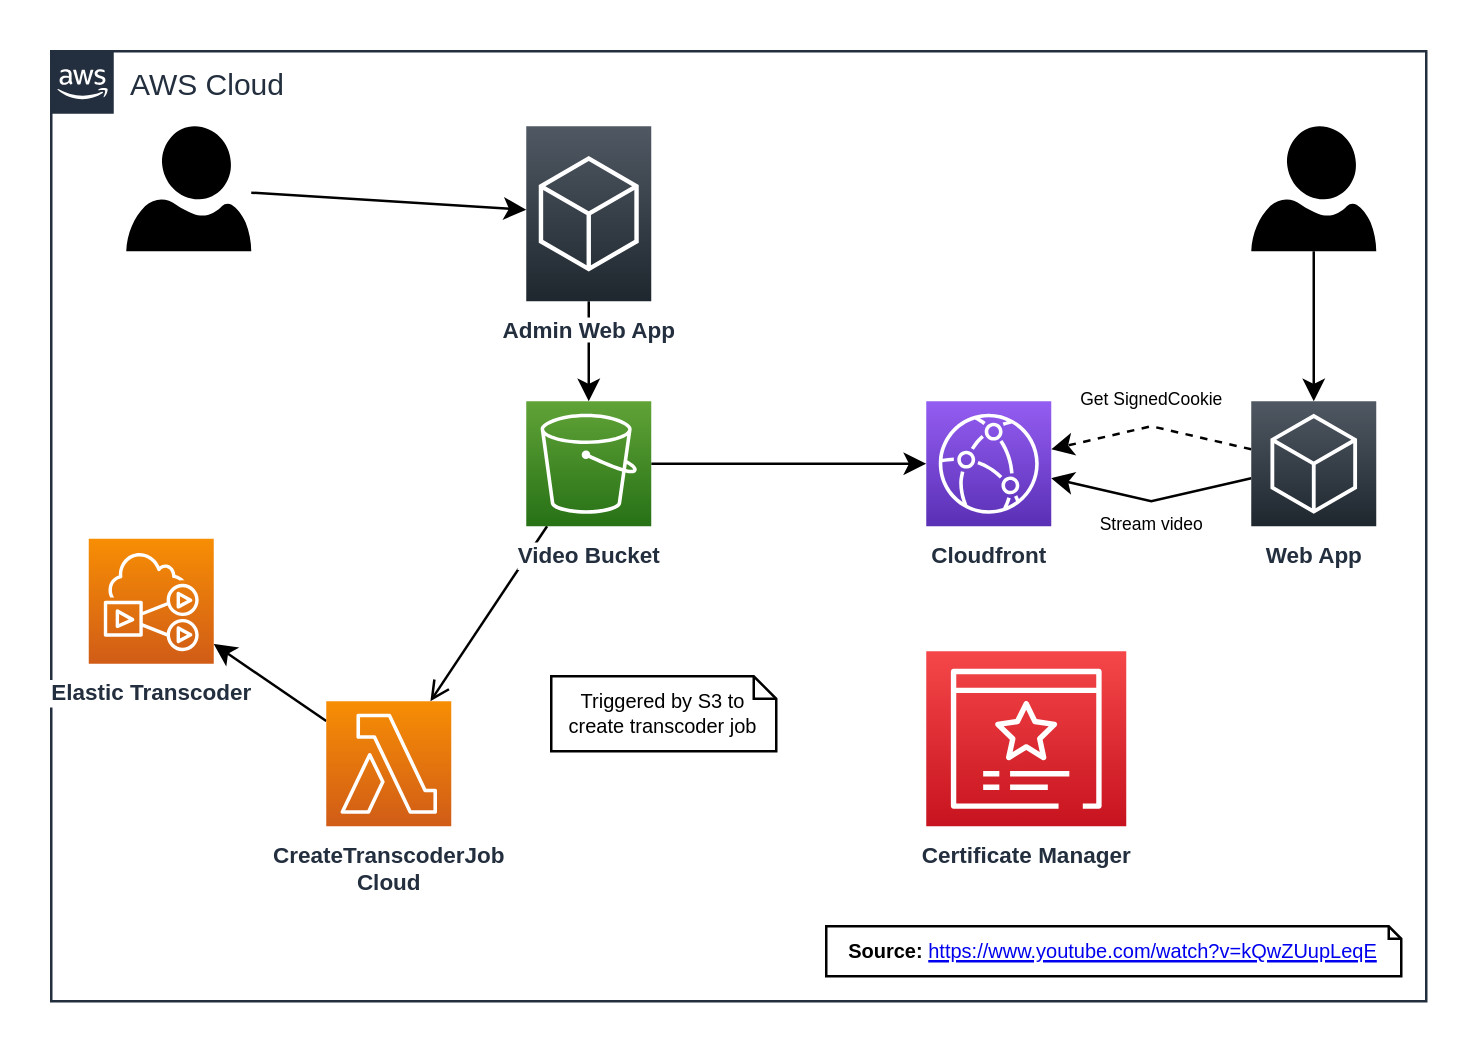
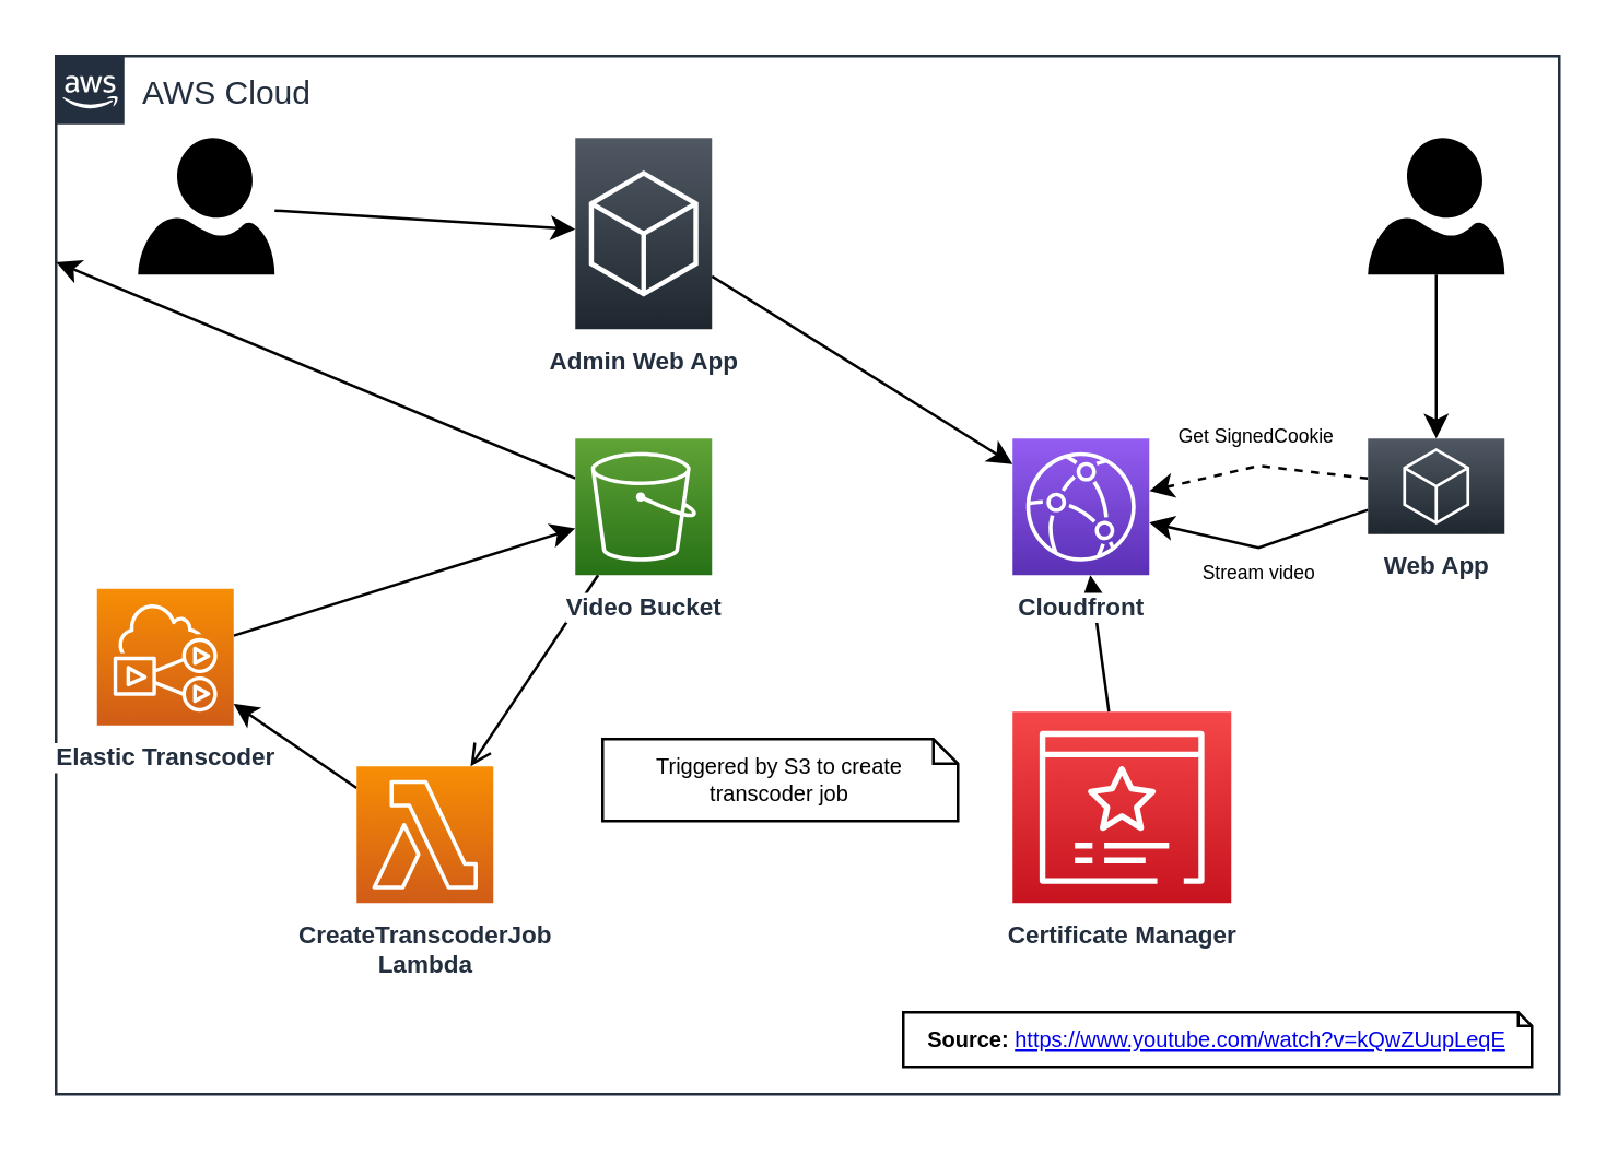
- <mxCell id="15" style="edgeStyle=none;rounded=0;orthogonalLoop=1;jettySize=auto;html=1;fontSize=7;" edge="1" parent="1" source="16" target="6"><mxGeometry relative="1" as="geometry" /></mxCell>
+ <mxCell id="15" style="edgeStyle=none;rounded=0;orthogonalLoop=1;jettySize=auto;html=1;fontSize=7;" edge="1" parent="1" source="16" target="21"><mxGeometry relative="1" as="geometry" /></mxCell>
- <mxCell id="5" style="edgeStyle=none;rounded=0;orthogonalLoop=1;jettySize=auto;html=1;fontSize=9;" edge="1" parent="1" source="6" target="21"><mxGeometry relative="1" as="geometry" /></mxCell>
+ <mxCell id="5" style="edgeStyle=none;rounded=0;orthogonalLoop=1;jettySize=auto;html=1;fontSize=9;" edge="1" parent="1" source="6" target="2"><mxGeometry relative="1" as="geometry" /></mxCell>
- <mxCell id="14" value="Web App" style="gradientDirection=north;outlineConnect=0;fontColor=#232F3E;gradientColor=#505863;fillColor=#1E262E;strokeColor=#ffffff;dashed=0;verticalLabelPosition=bottom;verticalAlign=top;align=center;html=1;fontSize=9;fontStyle=1;aspect=fixed;shape=mxgraph.aws4.resourceIcon;resIcon=mxgraph.aws4.general;" vertex="1" parent="1"><mxGeometry x="500" y="160" width="50" height="50" as="geometry" /></mxCell>
+ <mxCell id="14" value="Web App" style="gradientDirection=north;outlineConnect=0;fontColor=#232F3E;gradientColor=#505863;fillColor=#1E262E;strokeColor=#ffffff;dashed=0;verticalLabelPosition=bottom;verticalAlign=top;align=center;html=1;fontSize=9;fontStyle=1;aspect=fixed;shape=mxgraph.aws4.resourceIcon;resIcon=mxgraph.aws4.general;" vertex="1" parent="1"><mxGeometry x="500" y="160" width="50" height="35" as="geometry" /></mxCell>
+ <mxCell id="3" style="edgeStyle=none;rounded=0;orthogonalLoop=1;jettySize=auto;html=1;" edge="1" parent="1" source="22" target="6"><mxGeometry relative="1" as="geometry" /></mxCell>
+ <mxCell id="10" style="edgeStyle=none;rounded=0;orthogonalLoop=1;jettySize=auto;html=1;fontSize=9;" edge="1" parent="1" source="11" target="21"><mxGeometry relative="1" as="geometry" /></mxCell>
- <mxCell id="9" value="Triggered by S3 to create transcoder job" style="shape=note;size=9;whiteSpace=wrap;html=1;fontSize=8;" vertex="1" parent="1"><mxGeometry x="220" y="270" width="90" height="30" as="geometry" /></mxCell>
+ <mxCell id="9" value="Triggered by S3 to create transcoder job" style="shape=note;size=9;whiteSpace=wrap;html=1;fontSize=8;" vertex="1" parent="1"><mxGeometry x="220" y="270" width="130" height="30" as="geometry" /></mxCell>
- <mxCell id="8" value="CreateTranscoderJob&lt;br style=&quot;font-size: 9px;&quot;&gt;Cloud" style="outlineConnect=0;fontColor=#232F3E;gradientColor=#F78E04;gradientDirection=north;fillColor=#D05C17;strokeColor=#ffffff;dashed=0;verticalLabelPosition=bottom;verticalAlign=top;align=center;html=1;fontSize=9;fontStyle=1;aspect=fixed;shape=mxgraph.aws4.resourceIcon;resIcon=mxgraph.aws4.lambda;" vertex="1" parent="1"><mxGeometry x="130" y="280" width="50" height="50" as="geometry" /></mxCell>
+ <mxCell id="8" value="CreateTranscoderJob&lt;br style=&quot;font-size: 9px;&quot;&gt;Lambda" style="outlineConnect=0;fontColor=#232F3E;gradientColor=#F78E04;gradientDirection=north;fillColor=#D05C17;strokeColor=#ffffff;dashed=0;verticalLabelPosition=bottom;verticalAlign=top;align=center;html=1;fontSize=9;fontStyle=1;aspect=fixed;shape=mxgraph.aws4.resourceIcon;resIcon=mxgraph.aws4.lambda;" vertex="1" parent="1"><mxGeometry x="130" y="280" width="50" height="50" as="geometry" /></mxCell>
